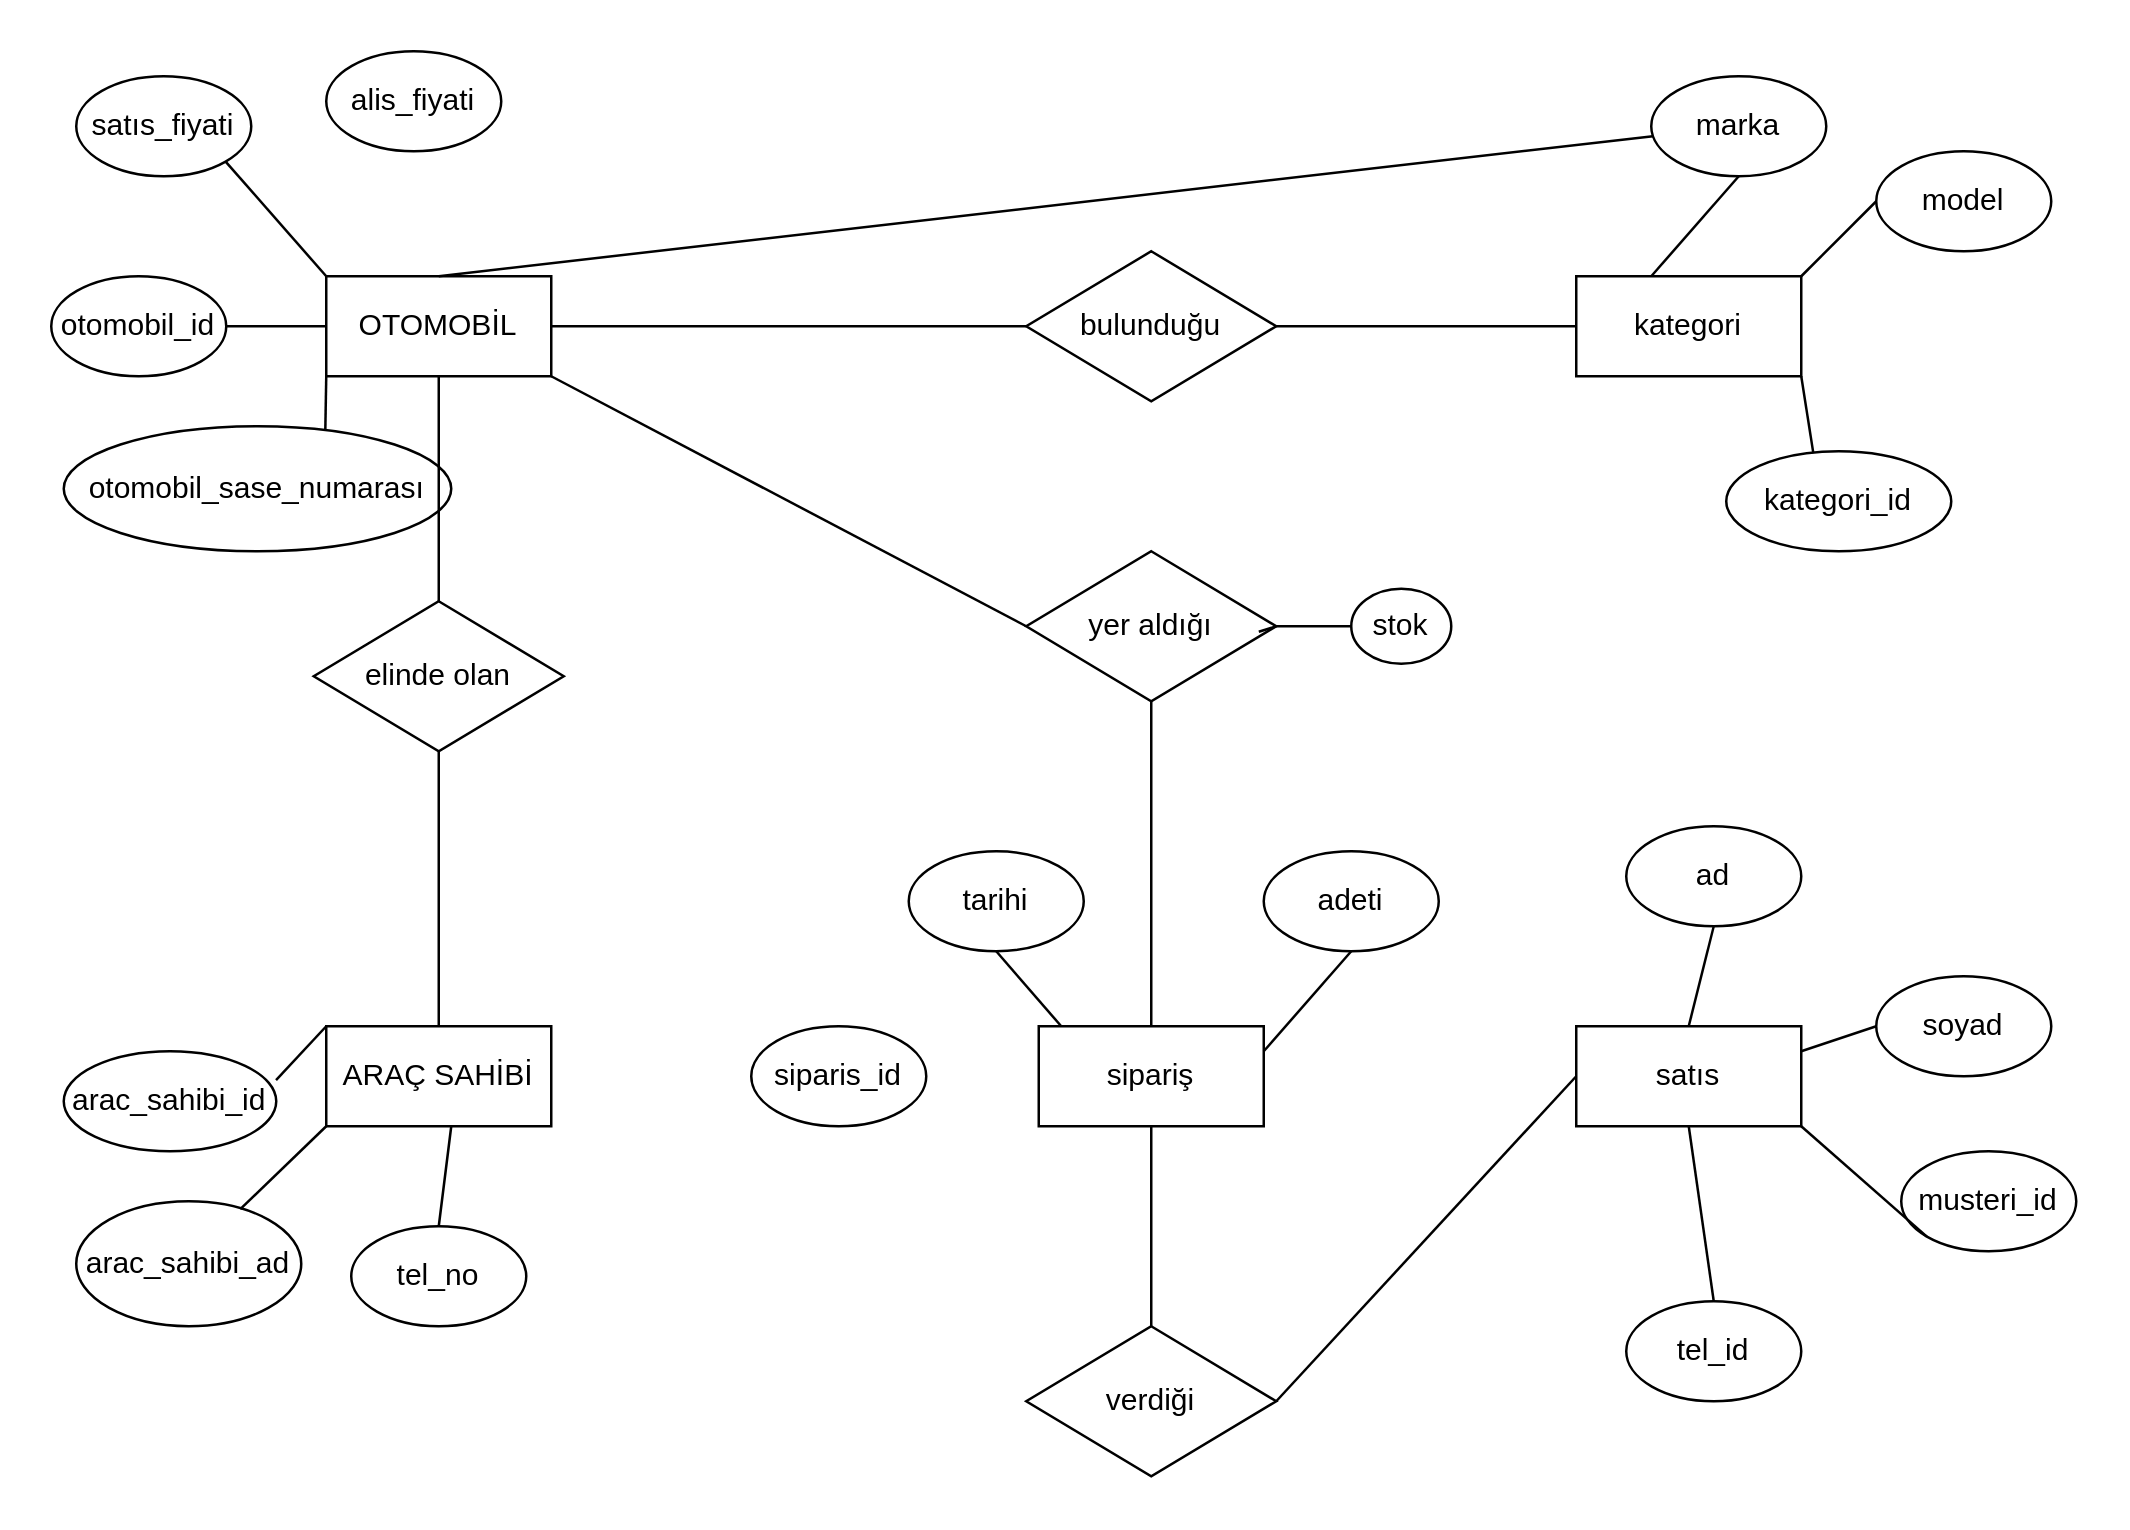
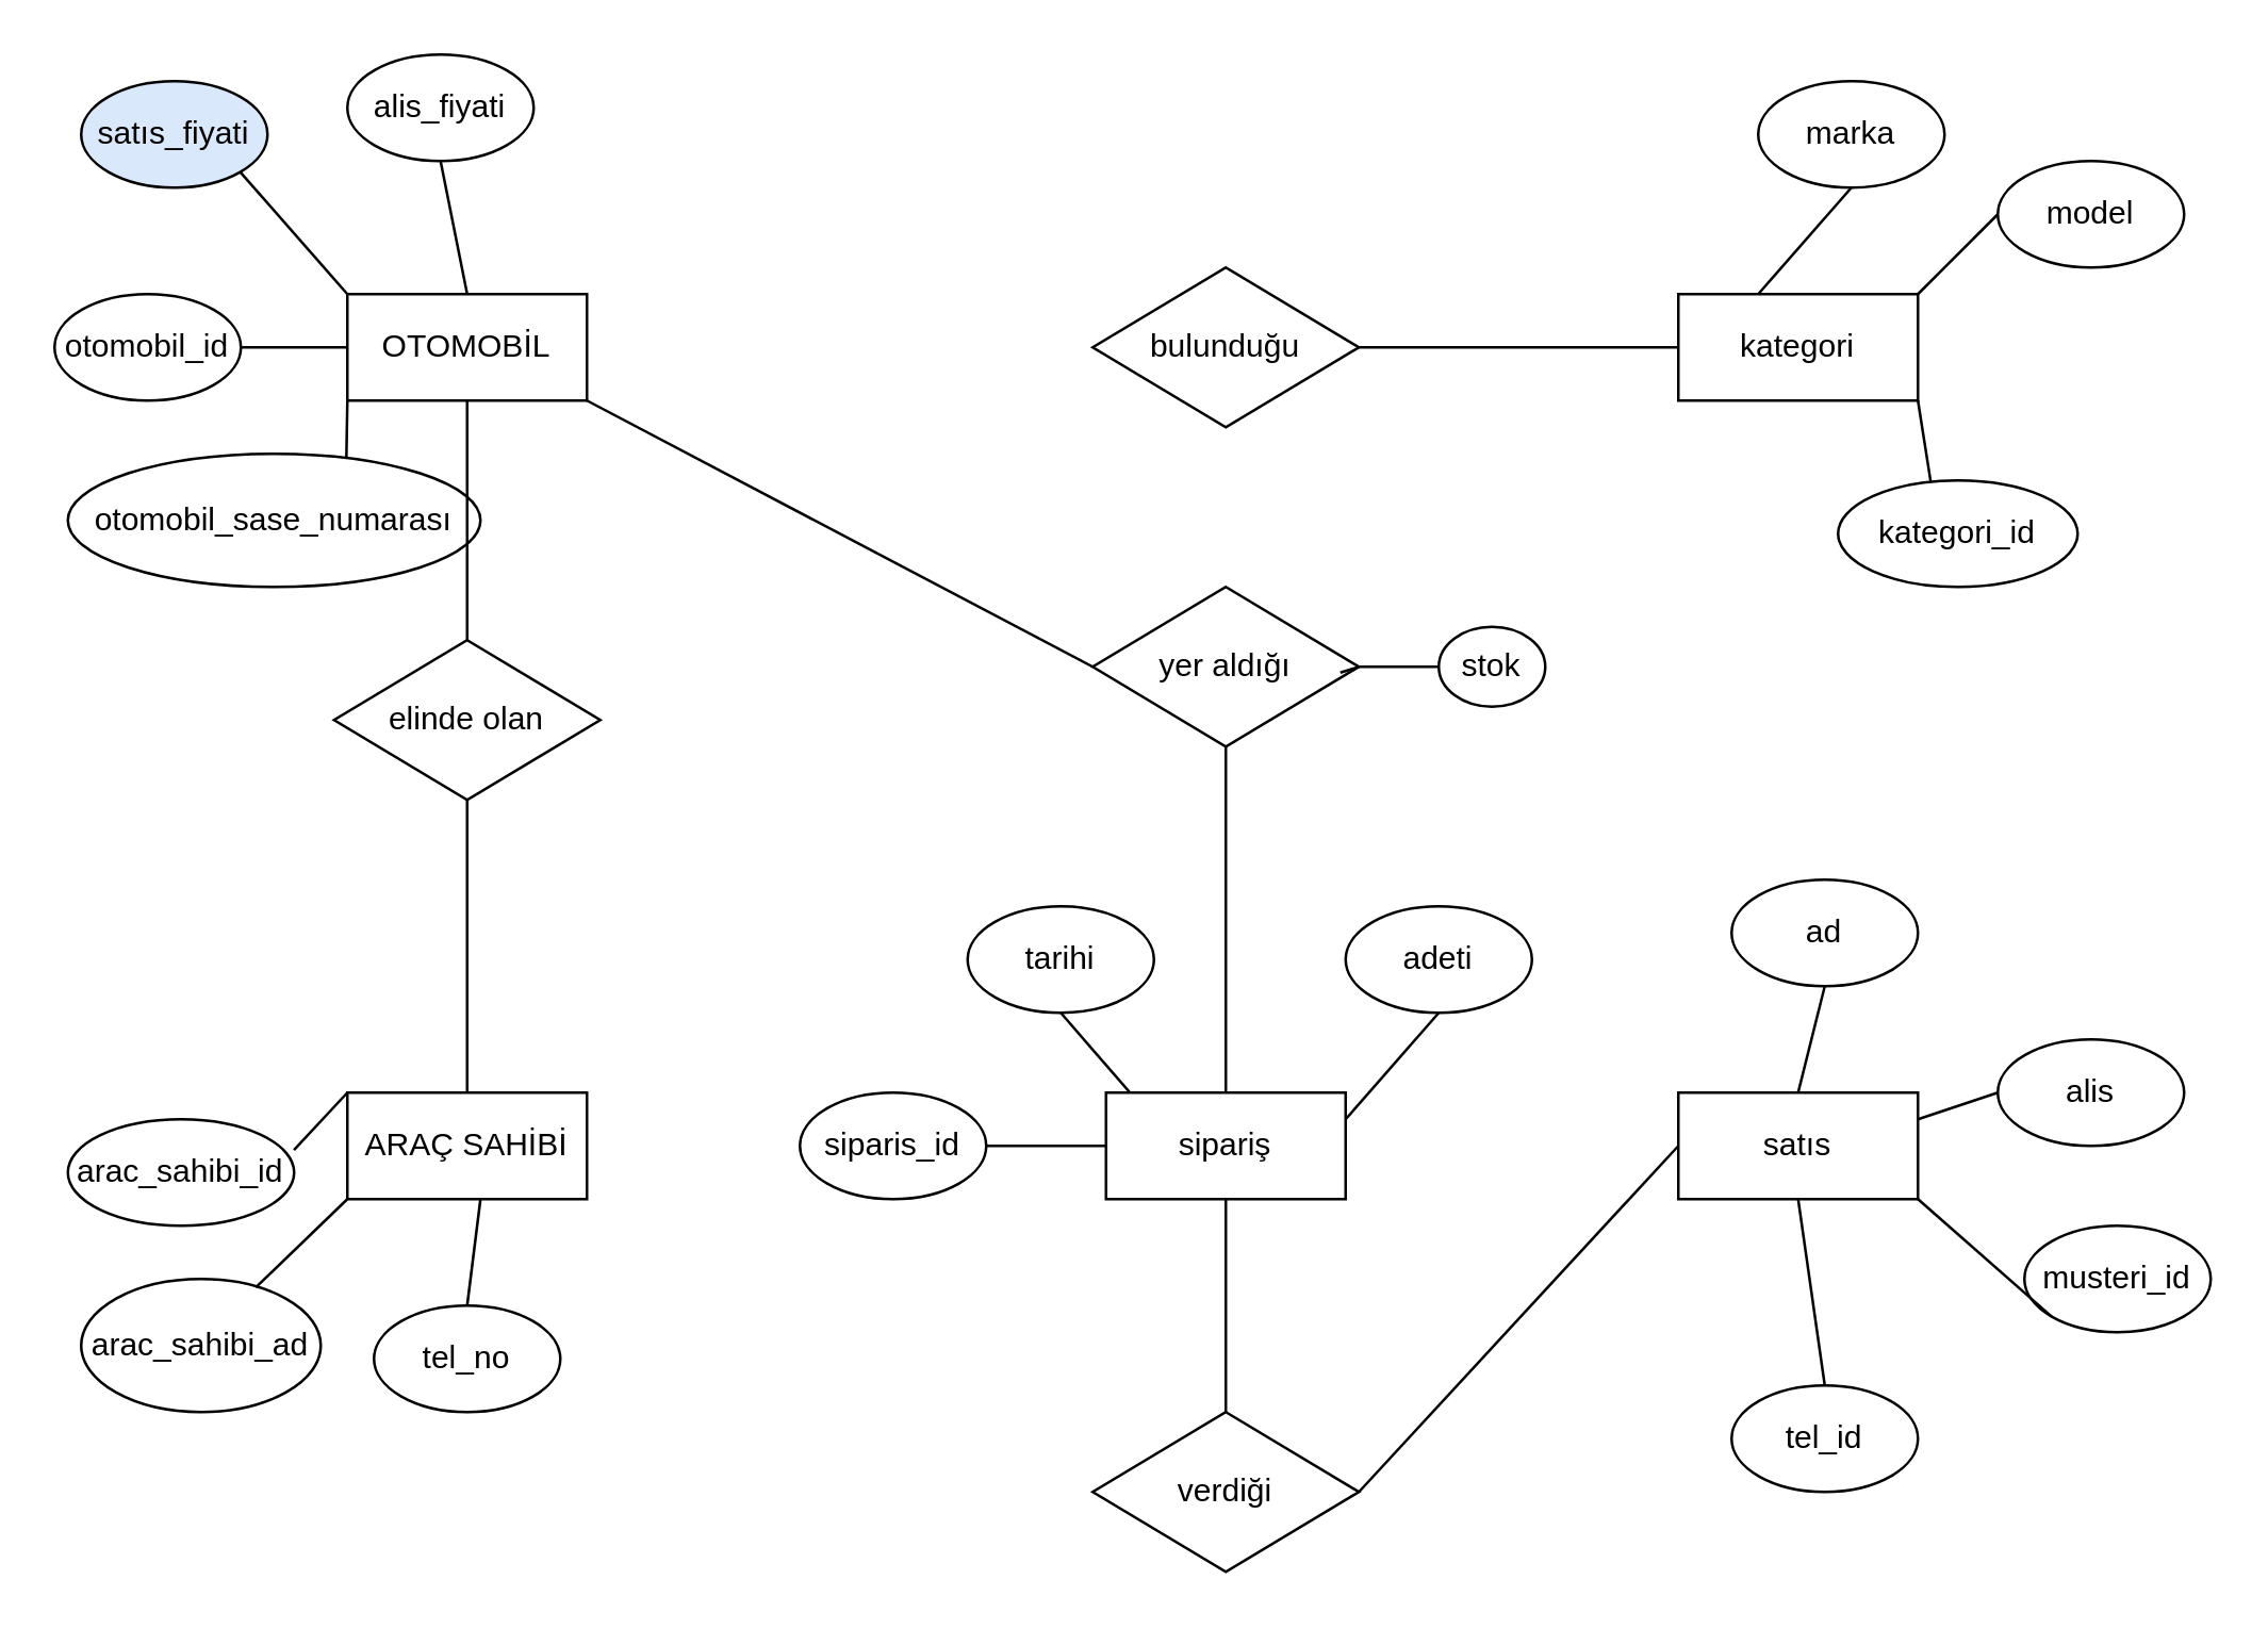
- <mxCell id="7" value="satıs_fiyati" style="ellipse;whiteSpace=wrap;html=1;" parent="1" vertex="1"><mxGeometry x="30" y="30" width="70" height="40" as="geometry" /></mxCell>
+ <mxCell id="7" value="satıs_fiyati" style="ellipse;whiteSpace=wrap;html=1;fillColor=#dae8fc;" parent="1" vertex="1"><mxGeometry x="30" y="30" width="70" height="40" as="geometry" /></mxCell>
- <mxCell id="14" value="" style="endArrow=none;html=1;exitX=0.5;exitY=0;exitDx=0;exitDy=0;" parent="1" source="2" target="36" edge="1"><mxGeometry width="50" height="50" relative="1" as="geometry"><mxPoint x="260" y="180" as="sourcePoint" /><mxPoint x="310" y="130" as="targetPoint" /></mxGeometry></mxCell>
+ <mxCell id="14" value="" style="endArrow=none;html=1;entryX=0.5;entryY=1;entryDx=0;entryDy=0;exitX=0.5;exitY=0;exitDx=0;exitDy=0;" parent="1" source="2" target="9" edge="1"><mxGeometry width="50" height="50" relative="1" as="geometry"><mxPoint x="260" y="180" as="sourcePoint" /><mxPoint x="310" y="130" as="targetPoint" /></mxGeometry></mxCell>
- <mxCell id="27" value="" style="endArrow=none;html=1;exitX=1;exitY=0.5;exitDx=0;exitDy=0;entryX=0;entryY=0.5;entryDx=0;entryDy=0;" parent="1" source="2" target="19" edge="1"><mxGeometry width="50" height="50" relative="1" as="geometry"><mxPoint x="290" y="160" as="sourcePoint" /><mxPoint x="340" y="110" as="targetPoint" /></mxGeometry></mxCell>
- <mxCell id="38" value="soyad" style="ellipse;whiteSpace=wrap;html=1;" parent="1" vertex="1"><mxGeometry x="750" y="390" width="70" height="40" as="geometry" /></mxCell>
+ <mxCell id="38" value="alis" style="ellipse;whiteSpace=wrap;html=1;" parent="1" vertex="1"><mxGeometry x="750" y="390" width="70" height="40" as="geometry" /></mxCell>
+ <mxCell id="43" value="" style="endArrow=none;html=1;exitX=0;exitY=0.5;exitDx=0;exitDy=0;entryX=1;entryY=0.5;entryDx=0;entryDy=0;" parent="1" source="6" target="34" edge="1"><mxGeometry width="50" height="50" relative="1" as="geometry"><mxPoint x="330" y="410" as="sourcePoint" /><mxPoint x="380" y="360" as="targetPoint" /></mxGeometry></mxCell>
